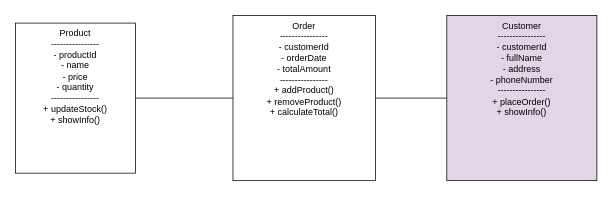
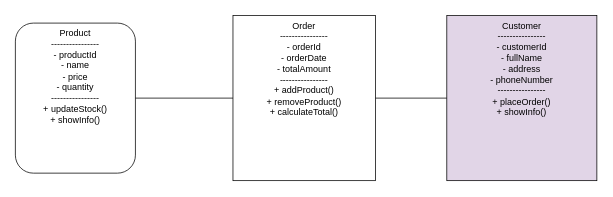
- <mxCell id="3" value="Order&#10;----------------&#10;- customerId&#10;- orderDate&#10;- totalAmount&#10;----------------&#10;+ addProduct()&#10;+ removeProduct()&#10;+ calculateTotal()" style="rounded=0;whiteSpace=wrap;html=1;childLayout=stackLayout;verticalAlign=top;align=center;" vertex="1" parent="1"><mxGeometry x="310" y="20" width="190" height="220" as="geometry" /></mxCell>
+ <mxCell id="3" value="Order&#10;----------------&#10;- orderId&#10;- orderDate&#10;- totalAmount&#10;----------------&#10;+ addProduct()&#10;+ removeProduct()&#10;+ calculateTotal()" style="rounded=0;whiteSpace=wrap;html=1;childLayout=stackLayout;verticalAlign=top;align=center;" vertex="1" parent="1"><mxGeometry x="310" y="20" width="190" height="220" as="geometry" /></mxCell>
- <mxCell id="2" value="Product&#10;----------------&#10;- productId&#10;- name&#10;- price&#10;- quantity&#10;----------------&#10;+ updateStock()&#10;+ showInfo()" style="rounded=0;whiteSpace=wrap;html=1;childLayout=stackLayout;verticalAlign=top;align=center;" vertex="1" parent="1"><mxGeometry x="20" y="30" width="160" height="200" as="geometry" /></mxCell>
+ <mxCell id="2" value="Product&#10;----------------&#10;- productId&#10;- name&#10;- price&#10;- quantity&#10;----------------&#10;+ updateStock()&#10;+ showInfo()" style="whiteSpace=wrap;html=1;childLayout=stackLayout;verticalAlign=top;align=center;rounded=1;" vertex="1" parent="1"><mxGeometry x="20" y="30" width="160" height="200" as="geometry" /></mxCell>
